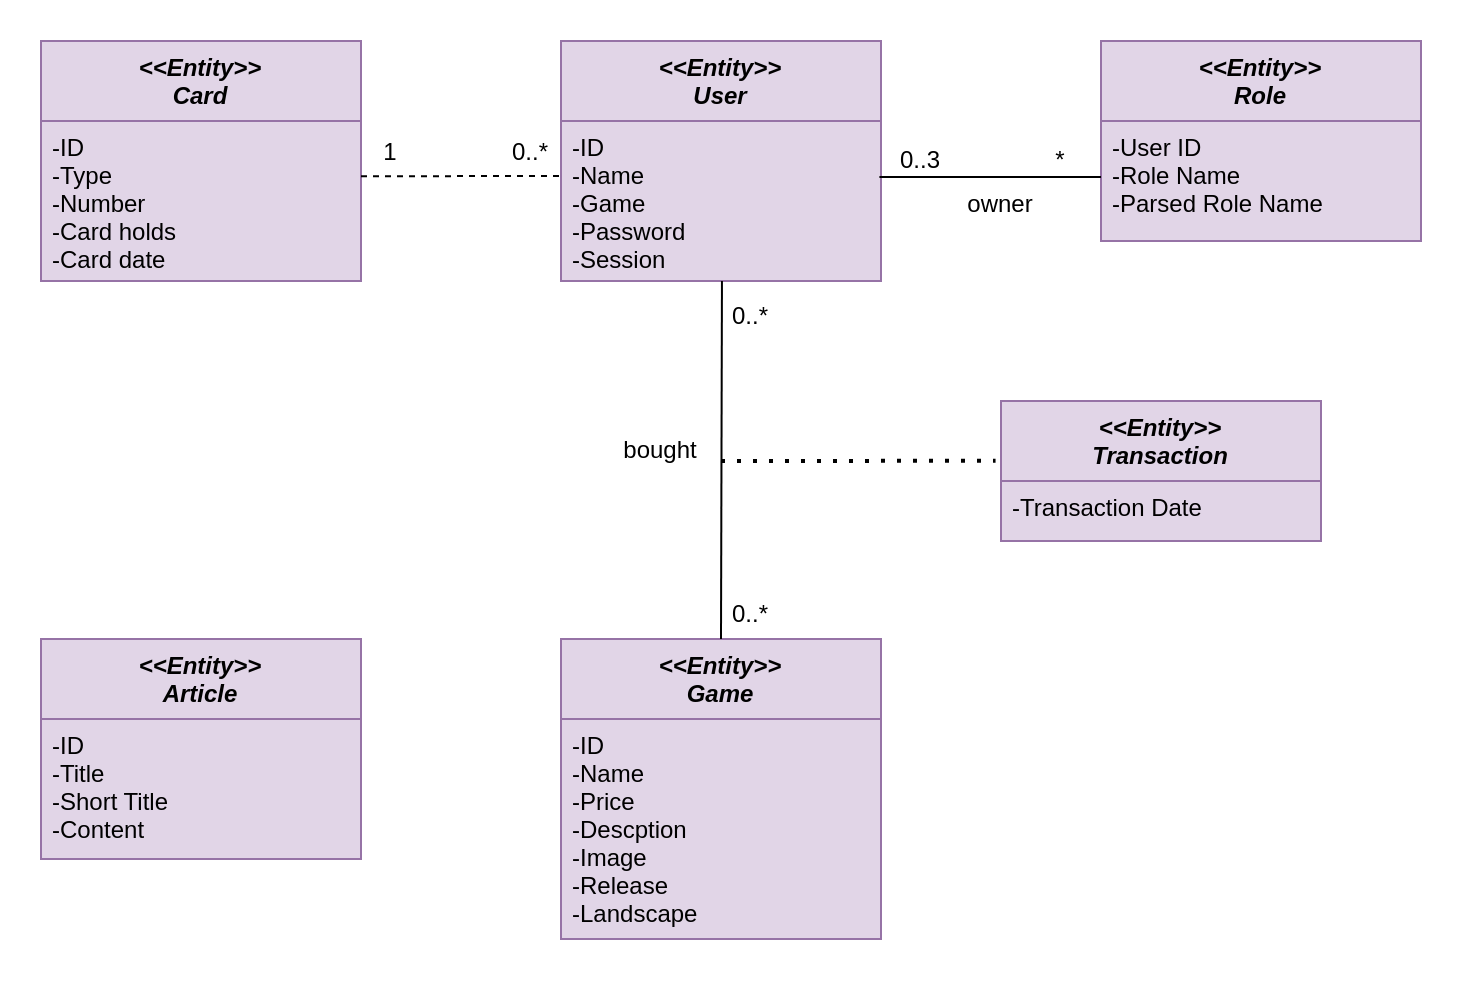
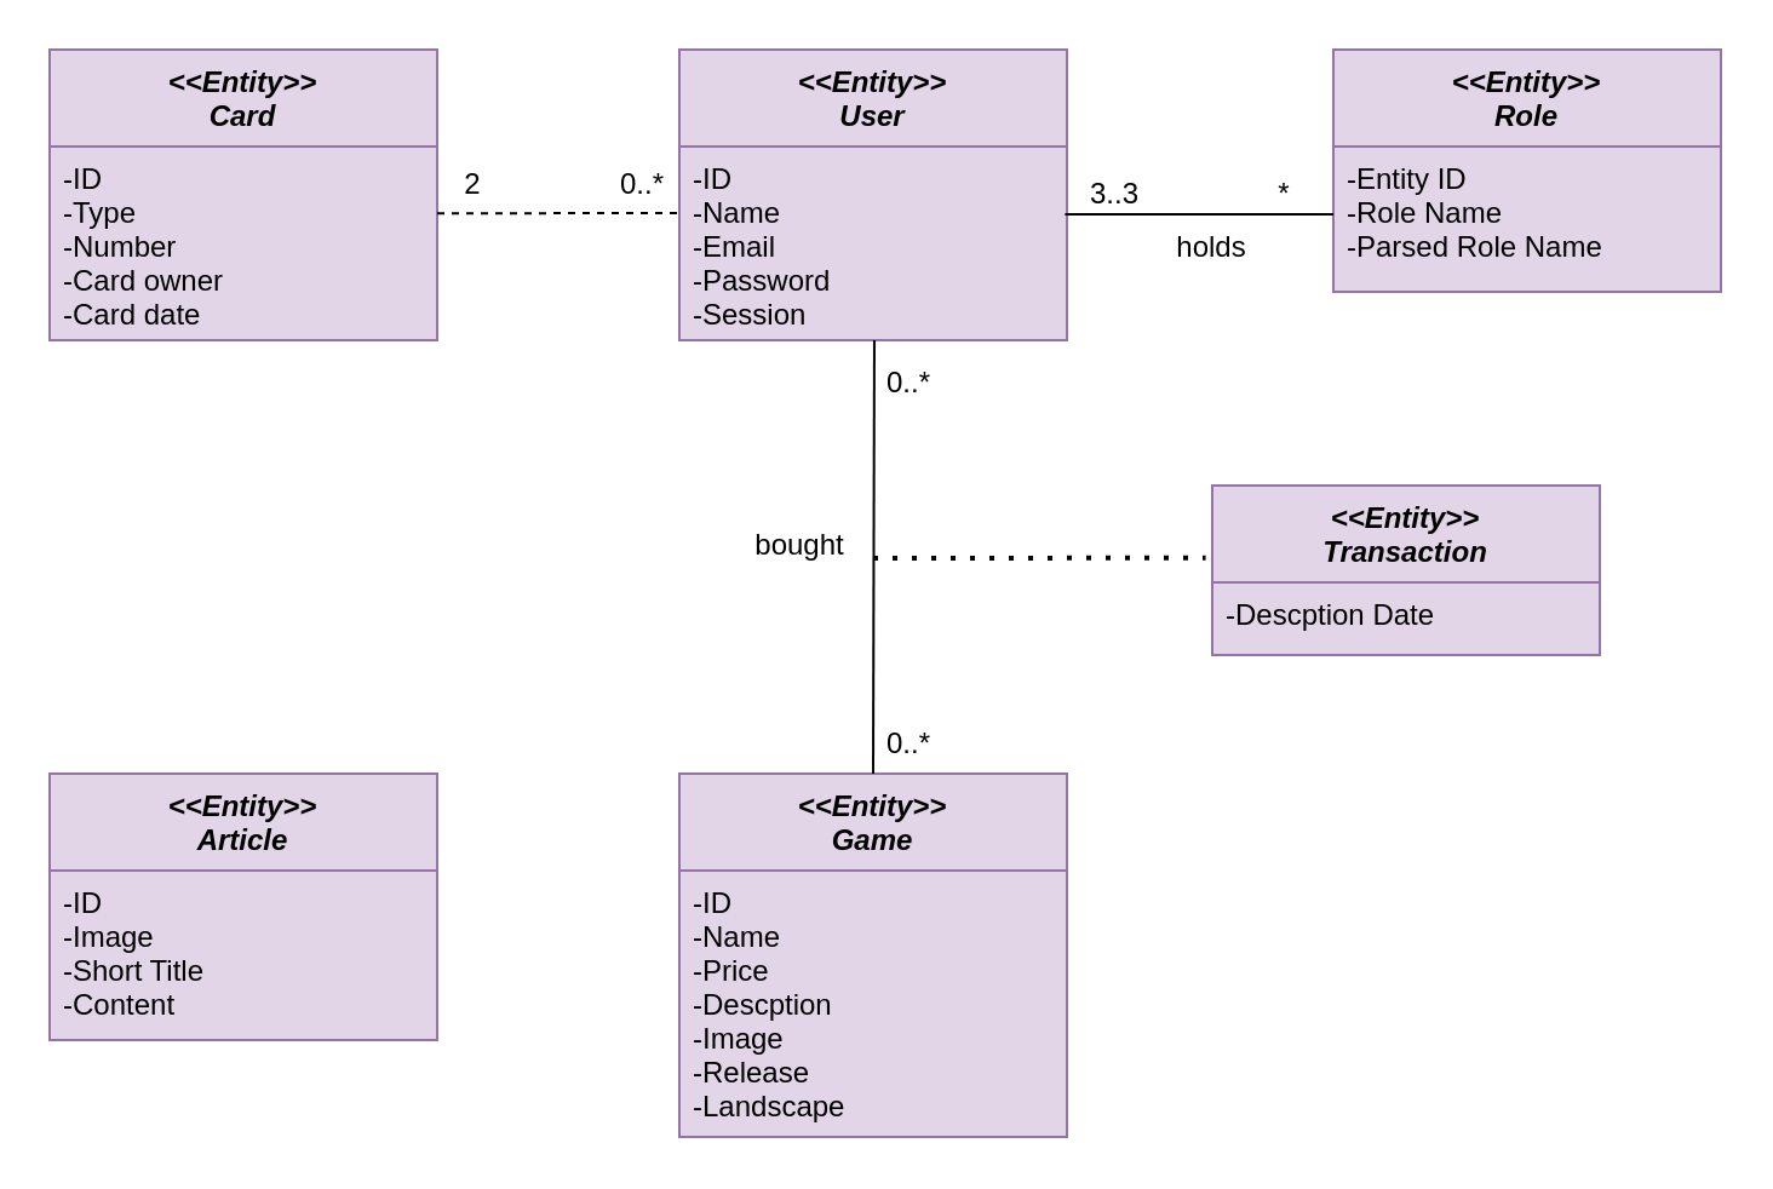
- <mxCell id="5" value="-ID&#10;-Type&#10;-Number&#10;-Card holds&#10;-Card date&#10;&#10;&#10;" style="text;align=left;verticalAlign=top;spacingLeft=4;spacingRight=4;overflow=hidden;rotatable=0;points=[[0,0.5],[1,0.5]];portConstraint=eastwest;fillColor=#e1d5e7;strokeColor=#9673a6;" parent="4" vertex="1"><mxGeometry y="40" width="160" height="80" as="geometry" /></mxCell>
+ <mxCell id="5" value="-ID&#10;-Type&#10;-Number&#10;-Card owner&#10;-Card date&#10;&#10;&#10;" style="text;align=left;verticalAlign=top;spacingLeft=4;spacingRight=4;overflow=hidden;rotatable=0;points=[[0,0.5],[1,0.5]];portConstraint=eastwest;fillColor=#e1d5e7;strokeColor=#9673a6;" parent="4" vertex="1"><mxGeometry y="40" width="160" height="80" as="geometry" /></mxCell>
- <mxCell id="11" value="-ID&#10;-Name&#10;-Game&#10;-Password&#10;-Session&#10;&#10;&#10;" style="text;align=left;verticalAlign=top;spacingLeft=4;spacingRight=4;overflow=hidden;rotatable=0;points=[[0,0.5],[1,0.5]];portConstraint=eastwest;fillColor=#e1d5e7;strokeColor=#9673a6;" parent="10" vertex="1"><mxGeometry y="40" width="160" height="80" as="geometry" /></mxCell>
+ <mxCell id="11" value="-ID&#10;-Name&#10;-Email&#10;-Password&#10;-Session&#10;&#10;&#10;" style="text;align=left;verticalAlign=top;spacingLeft=4;spacingRight=4;overflow=hidden;rotatable=0;points=[[0,0.5],[1,0.5]];portConstraint=eastwest;fillColor=#e1d5e7;strokeColor=#9673a6;" parent="10" vertex="1"><mxGeometry y="40" width="160" height="80" as="geometry" /></mxCell>
- <mxCell id="7" value="-User ID&#10;-Role Name&#10;-Parsed Role Name&#10;&#10;&#10;" style="text;align=left;verticalAlign=top;spacingLeft=4;spacingRight=4;overflow=hidden;rotatable=0;points=[[0,0.5],[1,0.5]];portConstraint=eastwest;fillColor=#e1d5e7;strokeColor=#9673a6;" parent="6" vertex="1"><mxGeometry y="40" width="160" height="60" as="geometry" /></mxCell>
+ <mxCell id="7" value="-Entity ID&#10;-Role Name&#10;-Parsed Role Name&#10;&#10;&#10;" style="text;align=left;verticalAlign=top;spacingLeft=4;spacingRight=4;overflow=hidden;rotatable=0;points=[[0,0.5],[1,0.5]];portConstraint=eastwest;fillColor=#e1d5e7;strokeColor=#9673a6;" parent="6" vertex="1"><mxGeometry y="40" width="160" height="60" as="geometry" /></mxCell>
- <mxCell id="25" value="1" style="text;html=1;strokeColor=none;fillColor=none;align=center;verticalAlign=middle;whiteSpace=wrap;rounded=0;fontSize=12;" parent="1" vertex="1"><mxGeometry x="180" y="72.75" width="30" height="7.25" as="geometry" /></mxCell>
+ <mxCell id="25" value="2" style="text;html=1;strokeColor=none;fillColor=none;align=center;verticalAlign=middle;whiteSpace=wrap;rounded=0;fontSize=12;" parent="1" vertex="1"><mxGeometry x="180" y="72.75" width="30" height="7.25" as="geometry" /></mxCell>
- <mxCell id="17" value="0..3" style="text;html=1;strokeColor=none;fillColor=none;align=center;verticalAlign=middle;whiteSpace=wrap;rounded=0;fontSize=12;" parent="1" vertex="1"><mxGeometry x="430" y="65" width="60" height="30" as="geometry" /></mxCell>
+ <mxCell id="17" value="3..3" style="text;html=1;strokeColor=none;fillColor=none;align=center;verticalAlign=middle;whiteSpace=wrap;rounded=0;fontSize=12;" parent="1" vertex="1"><mxGeometry x="430" y="65" width="60" height="30" as="geometry" /></mxCell>
- <mxCell id="19" value="owner" style="text;html=1;strokeColor=none;fillColor=none;align=center;verticalAlign=middle;whiteSpace=wrap;rounded=0;fontSize=12;" parent="1" vertex="1"><mxGeometry x="470" y="87.25" width="60" height="30" as="geometry" /></mxCell>
+ <mxCell id="19" value="holds" style="text;html=1;strokeColor=none;fillColor=none;align=center;verticalAlign=middle;whiteSpace=wrap;rounded=0;fontSize=12;" parent="1" vertex="1"><mxGeometry x="470" y="87.25" width="60" height="30" as="geometry" /></mxCell>
- <mxCell id="13" value="-Transaction Date" style="text;align=left;verticalAlign=top;spacingLeft=4;spacingRight=4;overflow=hidden;rotatable=0;points=[[0,0.5],[1,0.5]];portConstraint=eastwest;fillColor=#e1d5e7;strokeColor=#9673a6;" parent="12" vertex="1"><mxGeometry y="40" width="160" height="30" as="geometry" /></mxCell>
+ <mxCell id="13" value="-Descption Date" style="text;align=left;verticalAlign=top;spacingLeft=4;spacingRight=4;overflow=hidden;rotatable=0;points=[[0,0.5],[1,0.5]];portConstraint=eastwest;fillColor=#e1d5e7;strokeColor=#9673a6;" parent="12" vertex="1"><mxGeometry y="40" width="160" height="30" as="geometry" /></mxCell>
- <mxCell id="9" value="-ID&#10;-Title&#10;-Short Title&#10;-Content&#10;" style="text;align=left;verticalAlign=top;spacingLeft=4;spacingRight=4;overflow=hidden;rotatable=0;points=[[0,0.5],[1,0.5]];portConstraint=eastwest;fillColor=#e1d5e7;strokeColor=#9673a6;" parent="8" vertex="1"><mxGeometry y="40" width="160" height="70" as="geometry" /></mxCell>
+ <mxCell id="9" value="-ID&#10;-Image&#10;-Short Title&#10;-Content&#10;" style="text;align=left;verticalAlign=top;spacingLeft=4;spacingRight=4;overflow=hidden;rotatable=0;points=[[0,0.5],[1,0.5]];portConstraint=eastwest;fillColor=#e1d5e7;strokeColor=#9673a6;" parent="8" vertex="1"><mxGeometry y="40" width="160" height="70" as="geometry" /></mxCell>
